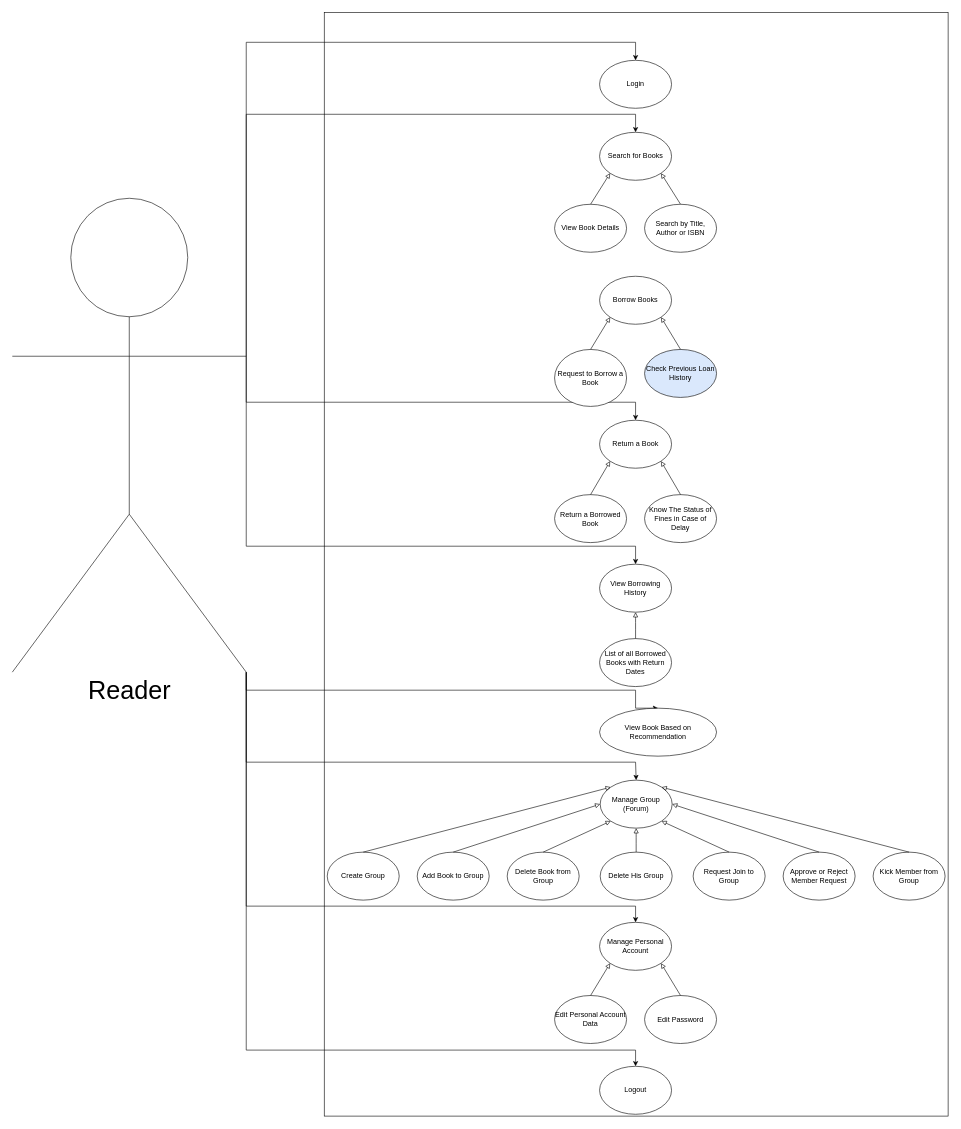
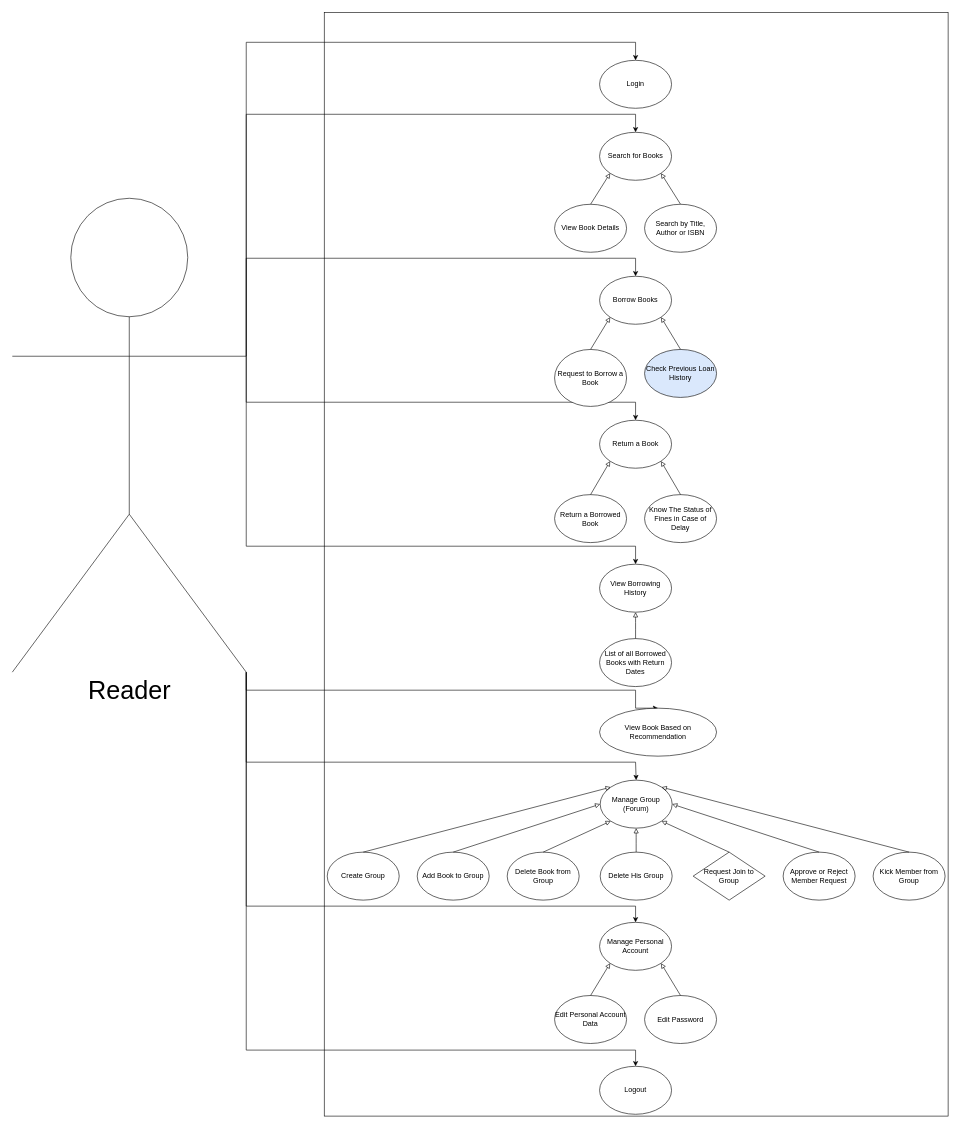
+ <mxCell id="23" value="" style="endArrow=classic;html=1;rounded=0;entryX=0.5;entryY=0;entryDx=0;entryDy=0;exitX=1;exitY=0.333;exitDx=0;exitDy=0;exitPerimeter=0;edgeStyle=orthogonalEdgeStyle;fontSize=12;" parent="1" source="5" target="9" edge="1"><mxGeometry width="50" height="50" relative="1" as="geometry"><mxPoint x="480" y="930" as="sourcePoint" /><mxPoint x="915" y="130" as="targetPoint" /><Array as="points"><mxPoint x="410" y="430" /><mxPoint x="1059" y="430" /></Array></mxGeometry></mxCell>
- <mxCell id="49" value="&lt;span style=&quot;font-size: 12px;&quot;&gt;Request Join to Group&lt;/span&gt;" style="ellipse;whiteSpace=wrap;html=1;fontSize=12;" vertex="1" parent="1"><mxGeometry x="1155" y="1420" width="120" height="80" as="geometry" /></mxCell>
+ <mxCell id="49" value="&lt;span style=&quot;font-size: 12px;&quot;&gt;Request Join to Group&lt;/span&gt;" style="rhombus;whiteSpace=wrap;html=1;fontSize=12;" vertex="1" parent="1"><mxGeometry x="1155" y="1420" width="120" height="80" as="geometry" /></mxCell>
